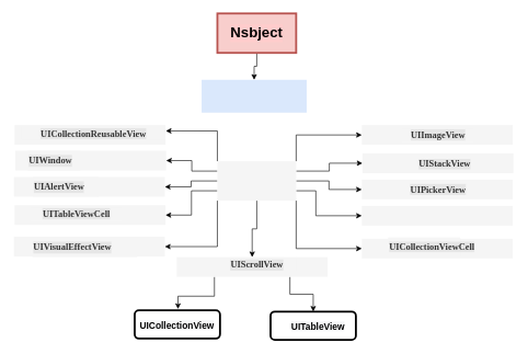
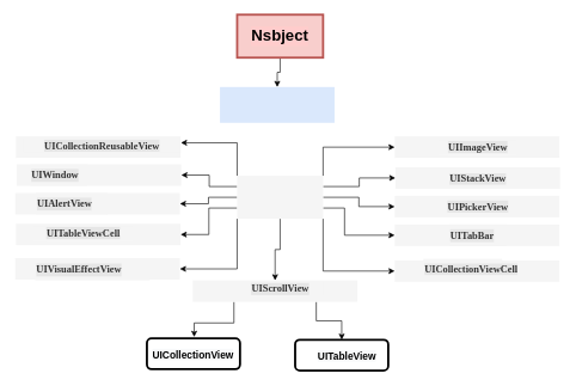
- <mxCell id="45" value="&lt;p class=&quot;p1&quot; style=&quot;margin: 0px ; font-stretch: normal ; line-height: normal ; font-family: &amp;quot;menlo&amp;quot;&quot;&gt;&lt;span style=&quot;&quot;&gt;&lt;font style=&quot;font-size: 14px&quot;&gt;UIStackView&lt;/font&gt;&lt;/span&gt;&lt;/p&gt;" style="text;html=1;align=center;verticalAlign=middle;resizable=0;points=[];autosize=1;labelBackgroundColor=#E6E6E6;fontSize=14;strokeWidth=15;fontStyle=1;fillColor=#f5f5f5;fontColor=#333333;" vertex="1" parent="1"><mxGeometry x="621" y="239" width="110" height="20" as="geometry" /></mxCell>
+ <mxCell id="45" value="&lt;p class=&quot;p1&quot; style=&quot;margin: 0px ; font-stretch: normal ; line-height: normal ; font-family: &amp;quot;menlo&amp;quot;&quot;&gt;&lt;span style=&quot;&quot;&gt;&lt;font style=&quot;font-size: 14px&quot;&gt;UIStackView&lt;/font&gt;&lt;/span&gt;&lt;/p&gt;" style="text;html=1;align=center;verticalAlign=middle;resizable=0;points=[];autosize=1;labelBackgroundColor=#E6E6E6;fontSize=14;strokeWidth=15;fontStyle=1;fillColor=#f5f5f5;fontColor=#333333;" vertex="1" parent="1"><mxGeometry x="611" y="239" width="110" height="20" as="geometry" /></mxCell>
+ <mxCell id="49" value="&lt;meta charset=&quot;utf-8&quot; style=&quot;font-size: 14px;&quot;&gt;&lt;span style=&quot;font-family: menlo; font-size: 14px; font-style: normal; letter-spacing: normal; text-align: center; text-indent: 0px; text-transform: none; word-spacing: 0px; display: inline; float: none;&quot;&gt;UITabBar&lt;/span&gt;" style="text;whiteSpace=wrap;html=1;labelBackgroundColor=#E6E6E6;fontSize=14;strokeWidth=15;fontStyle=1;fillColor=#f5f5f5;fontColor=#333333;" vertex="1" parent="1"><mxGeometry x="626" y="313" width="80" height="30" as="geometry" /></mxCell>
